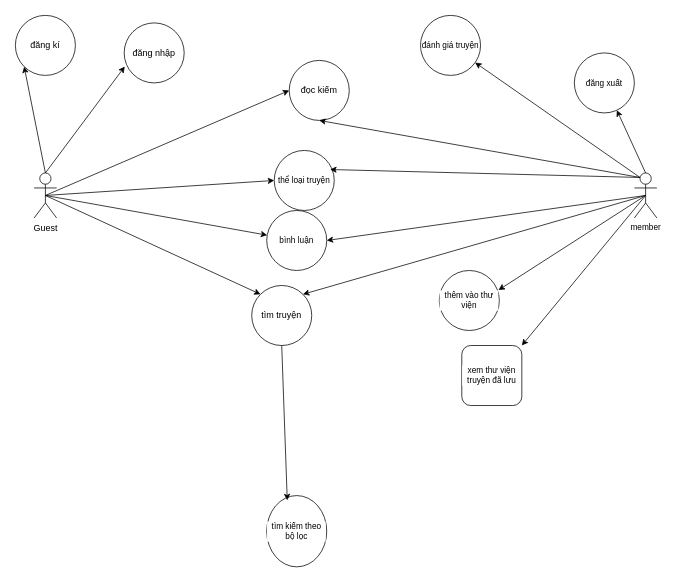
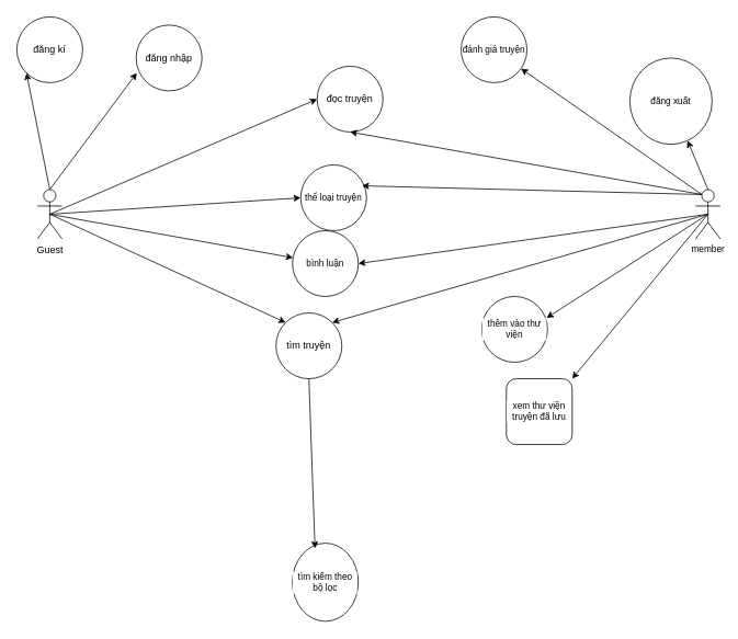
- <mxCell id="26" value="đăng xuất" style="ellipse;whiteSpace=wrap;html=1;aspect=fixed;fontFamily=Helvetica;fontSize=11;fontColor=default;labelBackgroundColor=default;" vertex="1" parent="1"><mxGeometry x="765" y="70" width="80" height="80" as="geometry" /></mxCell>
+ <mxCell id="26" value="đăng xuất" style="ellipse;whiteSpace=wrap;html=1;aspect=fixed;fontFamily=Helvetica;fontSize=11;fontColor=default;labelBackgroundColor=default;" vertex="1" parent="1"><mxGeometry x="765" y="70" width="100" height="105" as="geometry" /></mxCell>
- <mxCell id="11" value="đọc kiếm" style="ellipse;whiteSpace=wrap;html=1;aspect=fixed;" vertex="1" parent="1"><mxGeometry x="385" y="80" width="80" height="80" as="geometry" /></mxCell>
+ <mxCell id="11" value="đọc truyện" style="ellipse;whiteSpace=wrap;html=1;aspect=fixed;" vertex="1" parent="1"><mxGeometry x="385" y="80" width="80" height="80" as="geometry" /></mxCell>
